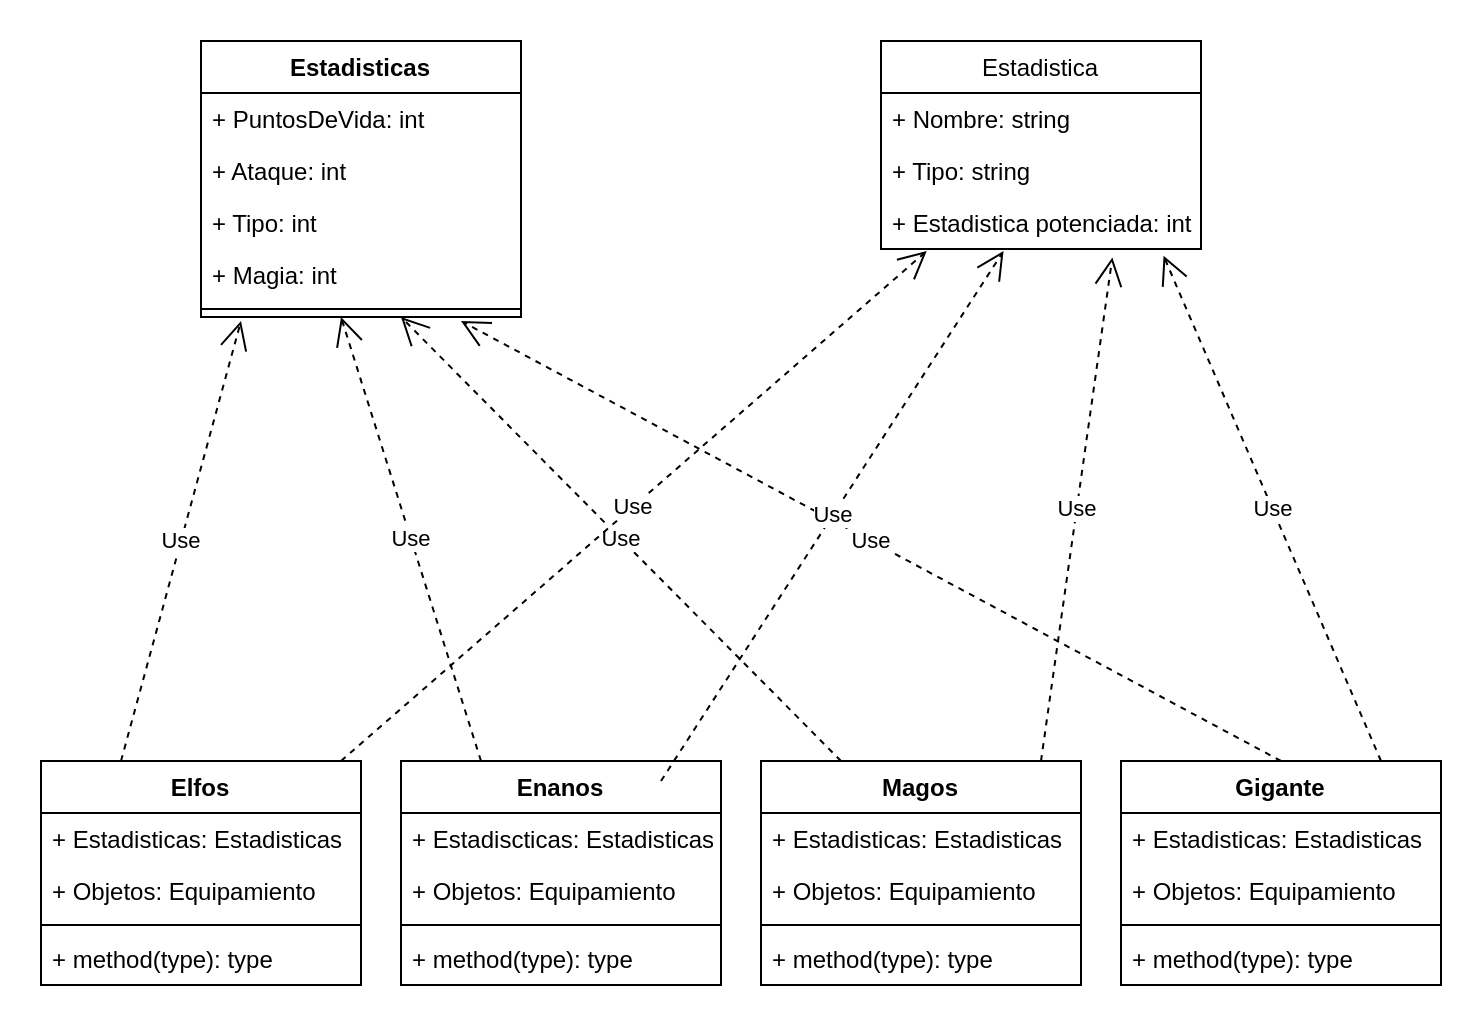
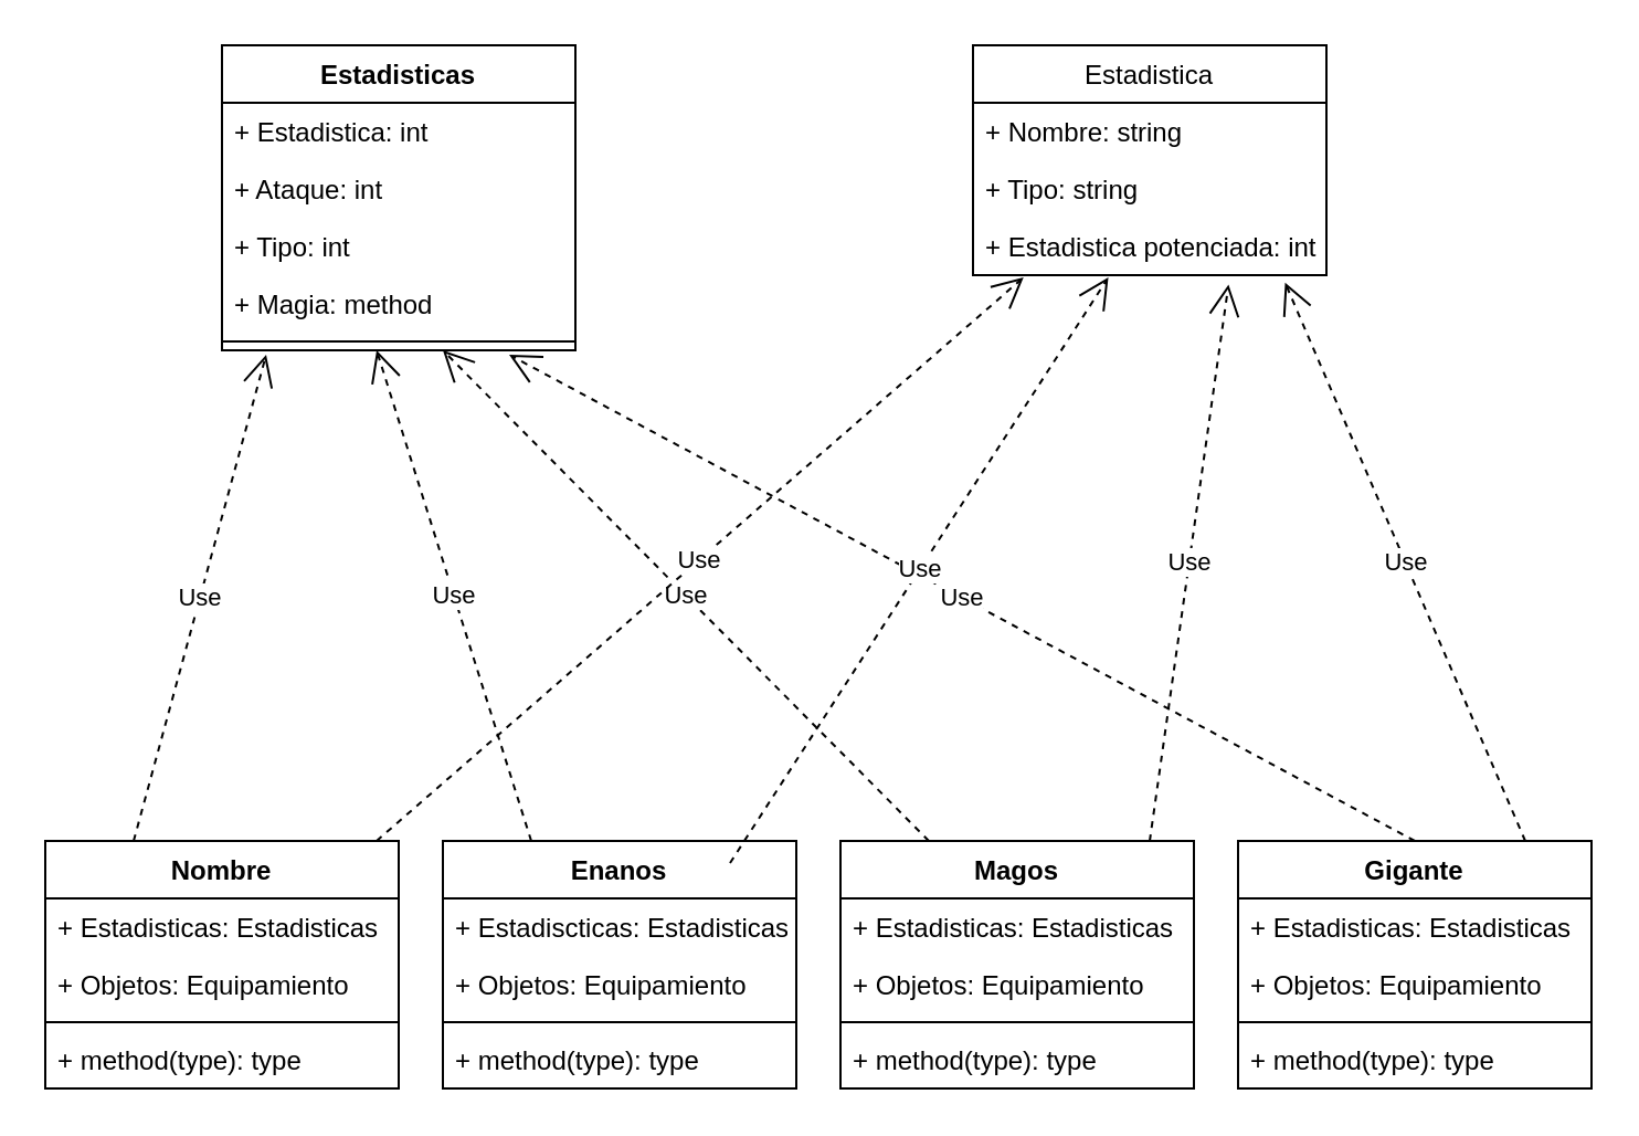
- <mxCell id="8" value="+ PuntosDeVida: int" style="text;strokeColor=none;fillColor=none;align=left;verticalAlign=top;spacingLeft=4;spacingRight=4;overflow=hidden;rotatable=0;points=[[0,0.5],[1,0.5]];portConstraint=eastwest;" vertex="1" parent="7"><mxGeometry y="26" width="160" height="26" as="geometry" /></mxCell>
+ <mxCell id="8" value="+ Estadistica: int" style="text;strokeColor=none;fillColor=none;align=left;verticalAlign=top;spacingLeft=4;spacingRight=4;overflow=hidden;rotatable=0;points=[[0,0.5],[1,0.5]];portConstraint=eastwest;" vertex="1" parent="7"><mxGeometry y="26" width="160" height="26" as="geometry" /></mxCell>
- <mxCell id="11" value="+ Magia: int" style="text;strokeColor=none;fillColor=none;align=left;verticalAlign=top;spacingLeft=4;spacingRight=4;overflow=hidden;rotatable=0;points=[[0,0.5],[1,0.5]];portConstraint=eastwest;" vertex="1" parent="7"><mxGeometry y="104" width="160" height="26" as="geometry" /></mxCell>
+ <mxCell id="11" value="+ Magia: method" style="text;strokeColor=none;fillColor=none;align=left;verticalAlign=top;spacingLeft=4;spacingRight=4;overflow=hidden;rotatable=0;points=[[0,0.5],[1,0.5]];portConstraint=eastwest;" vertex="1" parent="7"><mxGeometry y="104" width="160" height="26" as="geometry" /></mxCell>
- <mxCell id="2" value="Elfos&#10;" style="swimlane;fontStyle=1;align=center;verticalAlign=top;childLayout=stackLayout;horizontal=1;startSize=26;horizontalStack=0;resizeParent=1;resizeParentMax=0;resizeLast=0;collapsible=1;marginBottom=0;" vertex="1" parent="1"><mxGeometry x="20" y="380" width="160" height="112" as="geometry" /></mxCell>
+ <mxCell id="2" value="Nombre&#10;" style="swimlane;fontStyle=1;align=center;verticalAlign=top;childLayout=stackLayout;horizontal=1;startSize=26;horizontalStack=0;resizeParent=1;resizeParentMax=0;resizeLast=0;collapsible=1;marginBottom=0;" vertex="1" parent="1"><mxGeometry x="20" y="380" width="160" height="112" as="geometry" /></mxCell>
